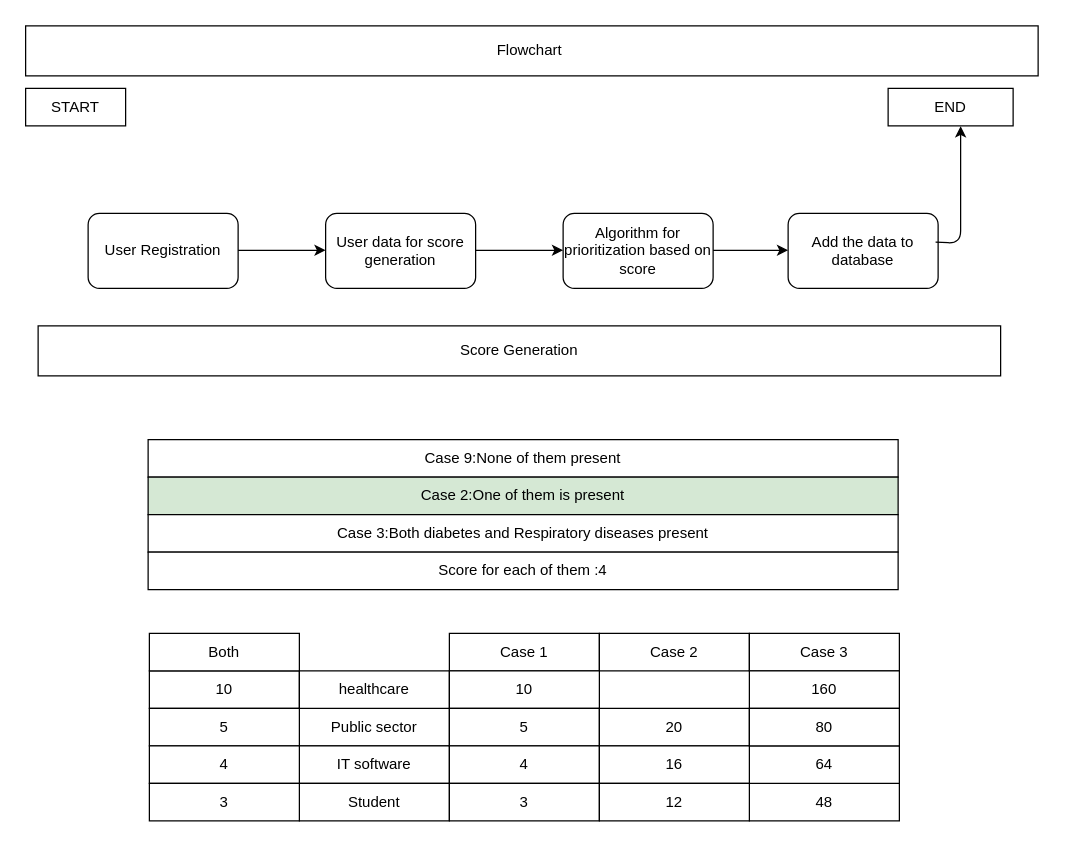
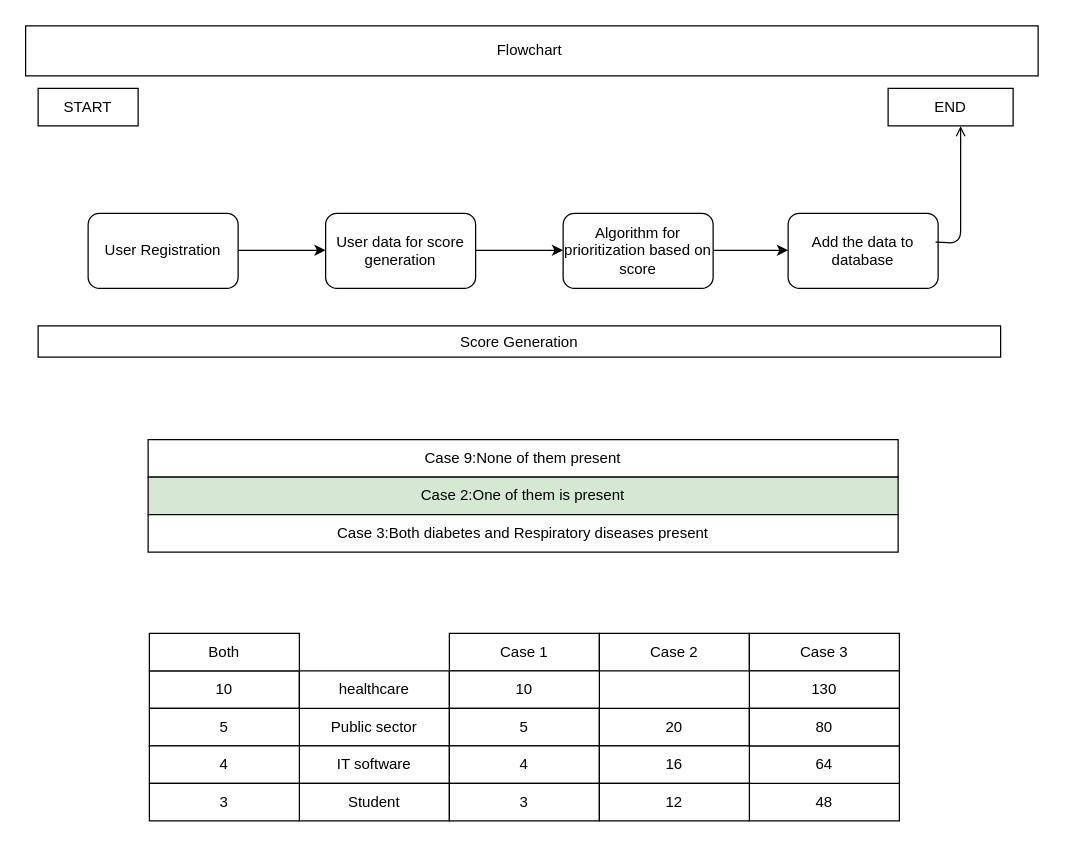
- <mxCell id="9" value="START" style="rounded=0;whiteSpace=wrap;html=1;" vertex="1" parent="1"><mxGeometry x="20" y="70" width="80" height="30" as="geometry" /></mxCell>
+ <mxCell id="9" value="START" style="rounded=0;whiteSpace=wrap;html=1;" vertex="1" parent="1"><mxGeometry x="30" y="70" width="80" height="30" as="geometry" /></mxCell>
- <mxCell id="11" value="" style="endArrow=classic;html=1;entryX=0.58;entryY=1.007;entryDx=0;entryDy=0;entryPerimeter=0;exitX=0.983;exitY=0.383;exitDx=0;exitDy=0;exitPerimeter=0;" edge="1" parent="1" source="8" target="10"><mxGeometry width="50" height="50" relative="1" as="geometry"><mxPoint x="768" y="190" as="sourcePoint" /><mxPoint x="810" y="140" as="targetPoint" /><Array as="points"><mxPoint x="768" y="194" /></Array></mxGeometry></mxCell>
+ <mxCell id="11" value="" style="endArrow=open;html=1;entryX=0.58;entryY=1.007;entryDx=0;entryDy=0;entryPerimeter=0;exitX=0.983;exitY=0.383;exitDx=0;exitDy=0;exitPerimeter=0;" edge="1" parent="1" source="8" target="10"><mxGeometry width="50" height="50" relative="1" as="geometry"><mxPoint x="768" y="190" as="sourcePoint" /><mxPoint x="810" y="140" as="targetPoint" /><Array as="points"><mxPoint x="768" y="194" /></Array></mxGeometry></mxCell>
- <mxCell id="40" value="Score Generation" style="rounded=0;whiteSpace=wrap;html=1;" vertex="1" parent="1"><mxGeometry x="30" y="260" width="770" height="40" as="geometry" /></mxCell>
+ <mxCell id="40" value="Score Generation" style="rounded=0;whiteSpace=wrap;html=1;" vertex="1" parent="1"><mxGeometry x="30" y="260" width="770" height="25" as="geometry" /></mxCell>
- <mxCell id="38" value="Score for each of them :4" style="rounded=0;whiteSpace=wrap;html=1;" vertex="1" parent="1"><mxGeometry x="118" y="441" width="600" height="30" as="geometry" /></mxCell>
- <mxCell id="27" value="160" style="rounded=0;whiteSpace=wrap;html=1;" vertex="1" parent="1"><mxGeometry x="599" y="536" width="120" height="30" as="geometry" /></mxCell>
+ <mxCell id="27" value="130" style="rounded=0;whiteSpace=wrap;html=1;" vertex="1" parent="1"><mxGeometry x="599" y="536" width="120" height="30" as="geometry" /></mxCell>
